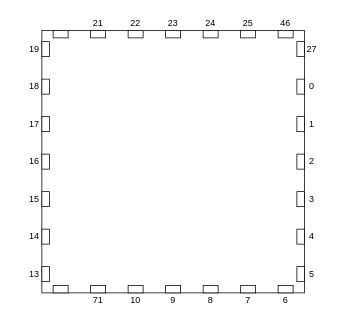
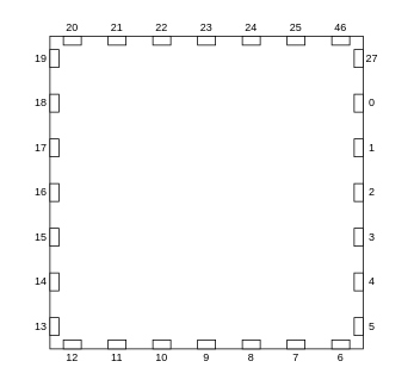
+ <mxCell id="31" value="20" style="text;html=1;strokeColor=none;fillColor=none;align=center;verticalAlign=middle;whiteSpace=wrap;rounded=0;" vertex="1" parent="1"><mxGeometry x="55" y="20" width="50" height="20" as="geometry" /></mxCell>
+ <mxCell id="38" value="12" style="text;html=1;strokeColor=none;fillColor=none;align=center;verticalAlign=middle;whiteSpace=wrap;rounded=0;" vertex="1" parent="1"><mxGeometry x="55" y="390" width="50" height="20" as="geometry" /></mxCell>
- <mxCell id="39" value="71" style="text;html=1;strokeColor=none;fillColor=none;align=center;verticalAlign=middle;whiteSpace=wrap;rounded=0;" vertex="1" parent="1"><mxGeometry x="105" y="390" width="50" height="20" as="geometry" /></mxCell>
+ <mxCell id="39" value="11" style="text;html=1;strokeColor=none;fillColor=none;align=center;verticalAlign=middle;whiteSpace=wrap;rounded=0;" vertex="1" parent="1"><mxGeometry x="105" y="390" width="50" height="20" as="geometry" /></mxCell>
